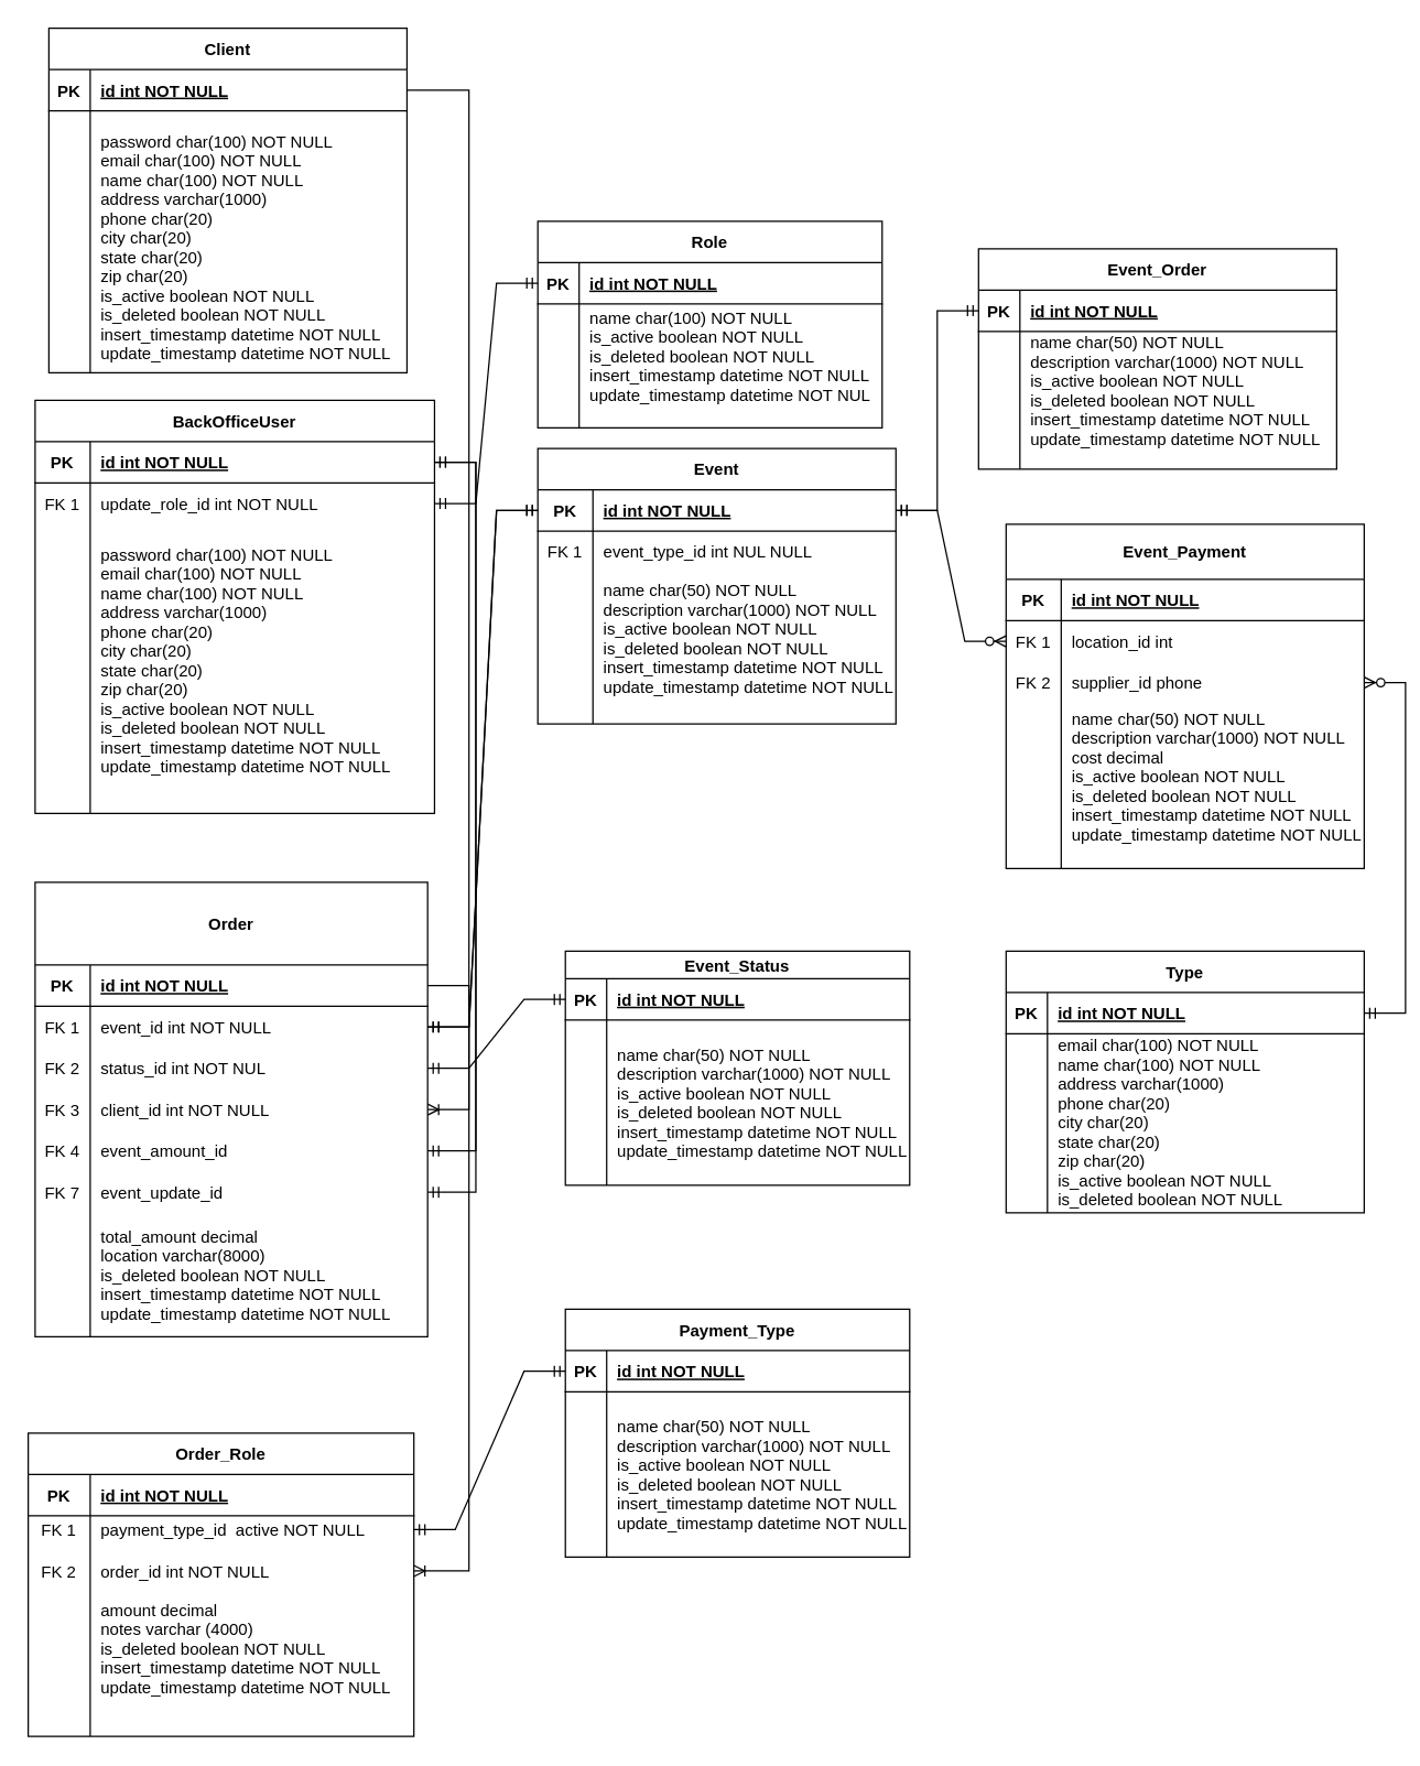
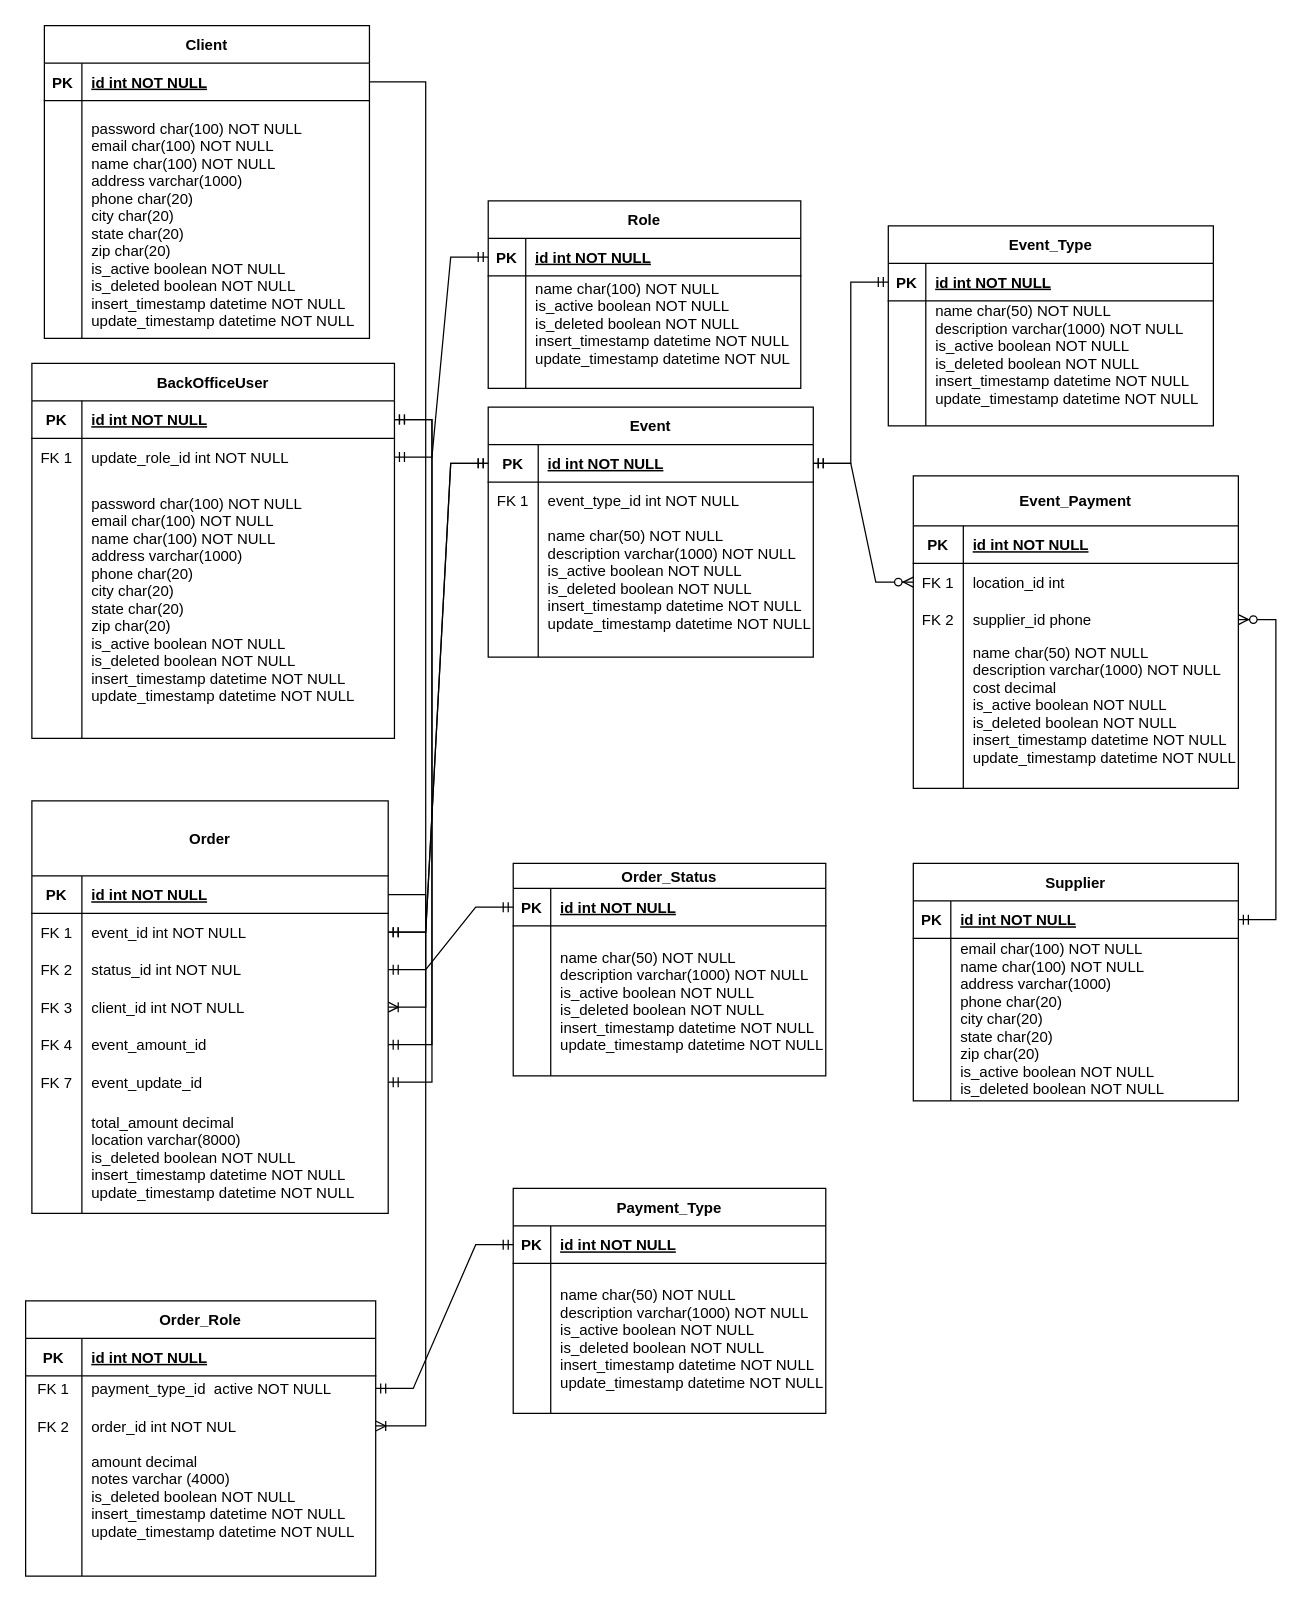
- <mxCell id="26" value="Event_Order" style="shape=table;startSize=30;container=1;collapsible=1;childLayout=tableLayout;fixedRows=1;rowLines=0;fontStyle=1;align=center;resizeLast=1;" parent="1" vertex="1"><mxGeometry x="710" y="180" width="260" height="160" as="geometry" /></mxCell>
+ <mxCell id="26" value="Event_Type" style="shape=table;startSize=30;container=1;collapsible=1;childLayout=tableLayout;fixedRows=1;rowLines=0;fontStyle=1;align=center;resizeLast=1;" parent="1" vertex="1"><mxGeometry x="710" y="180" width="260" height="160" as="geometry" /></mxCell>
- <mxCell id="98" value="event_type_id int NUL NULL" style="shape=partialRectangle;connectable=0;fillColor=none;top=0;left=0;bottom=0;right=0;align=left;spacingLeft=6;fontStyle=0;overflow=hidden;" parent="96" vertex="1"><mxGeometry x="40" width="220" height="30" as="geometry"><mxRectangle width="220" height="30" as="alternateBounds" /></mxGeometry></mxCell>
+ <mxCell id="98" value="event_type_id int NOT NULL" style="shape=partialRectangle;connectable=0;fillColor=none;top=0;left=0;bottom=0;right=0;align=left;spacingLeft=6;fontStyle=0;overflow=hidden;" parent="96" vertex="1"><mxGeometry x="40" width="220" height="30" as="geometry"><mxRectangle width="220" height="30" as="alternateBounds" /></mxGeometry></mxCell>
- <mxCell id="71" value="Event_Status" style="shape=table;startSize=20;container=1;collapsible=1;childLayout=tableLayout;fixedRows=1;rowLines=0;fontStyle=1;align=center;resizeLast=1;" parent="1" vertex="1"><mxGeometry x="410" y="690" width="250" height="170" as="geometry" /></mxCell>
+ <mxCell id="71" value="Order_Status" style="shape=table;startSize=20;container=1;collapsible=1;childLayout=tableLayout;fixedRows=1;rowLines=0;fontStyle=1;align=center;resizeLast=1;" parent="1" vertex="1"><mxGeometry x="410" y="690" width="250" height="170" as="geometry" /></mxCell>
- <mxCell id="118" value="Type" style="shape=table;startSize=30;container=1;collapsible=1;childLayout=tableLayout;fixedRows=1;rowLines=0;fontStyle=1;align=center;resizeLast=1;" vertex="1" parent="1"><mxGeometry x="730" y="690" width="260" height="190" as="geometry" /></mxCell>
+ <mxCell id="118" value="Supplier" style="shape=table;startSize=30;container=1;collapsible=1;childLayout=tableLayout;fixedRows=1;rowLines=0;fontStyle=1;align=center;resizeLast=1;" vertex="1" parent="1"><mxGeometry x="730" y="690" width="260" height="190" as="geometry" /></mxCell>
- <mxCell id="42" value="order_id int NOT NULL" style="shape=partialRectangle;connectable=0;fillColor=none;top=0;left=0;bottom=0;right=0;align=left;spacingLeft=6;fontStyle=0;overflow=hidden;" vertex="1" parent="40"><mxGeometry x="45" width="235" height="40" as="geometry"><mxRectangle width="235" height="40" as="alternateBounds" /></mxGeometry></mxCell>
+ <mxCell id="42" value="order_id int NOT NUL" style="shape=partialRectangle;connectable=0;fillColor=none;top=0;left=0;bottom=0;right=0;align=left;spacingLeft=6;fontStyle=0;overflow=hidden;" vertex="1" parent="40"><mxGeometry x="45" width="235" height="40" as="geometry"><mxRectangle width="235" height="40" as="alternateBounds" /></mxGeometry></mxCell>
